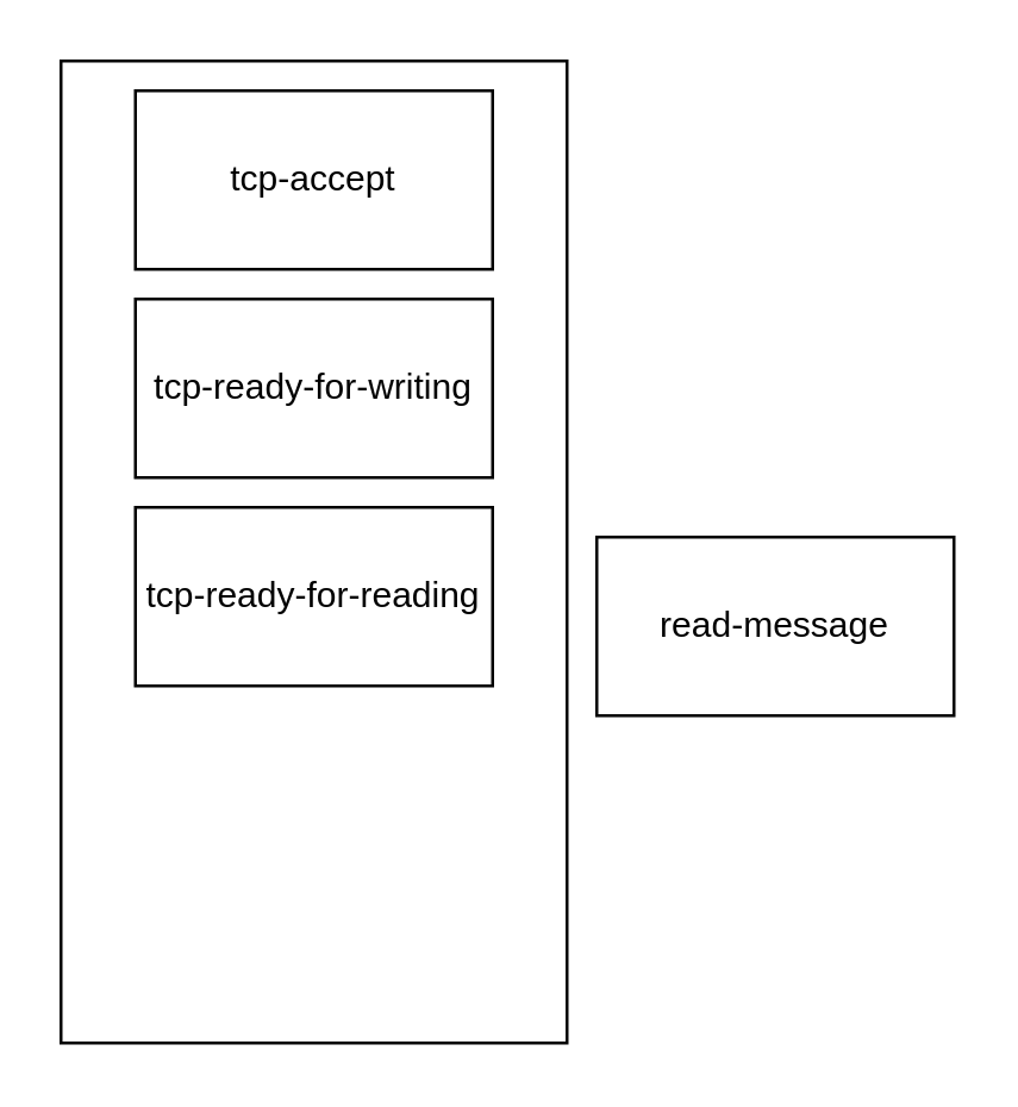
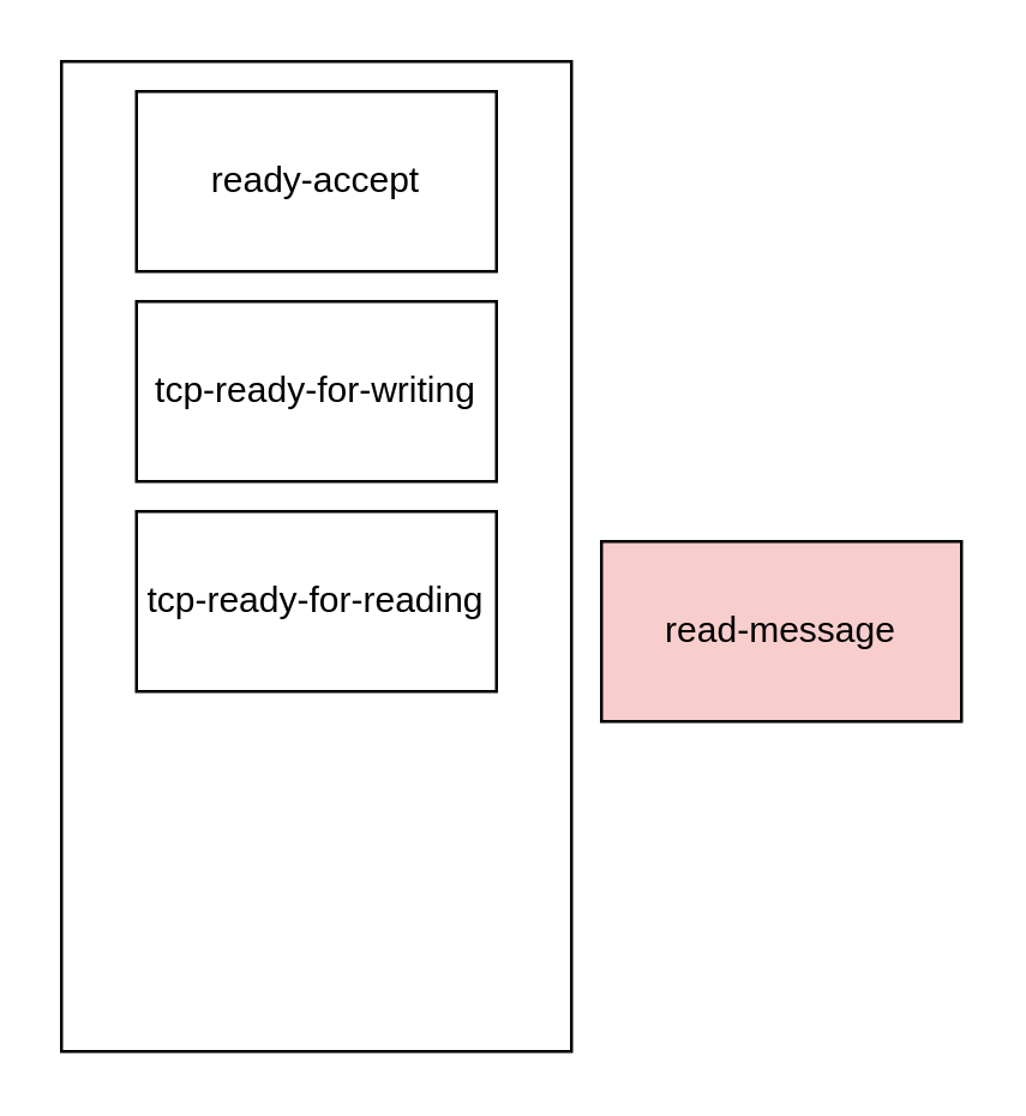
- <mxCell id="3" value="tcp-accept" style="rounded=0;whiteSpace=wrap;html=1;" vertex="1" parent="1"><mxGeometry x="45" y="30" width="120" height="60" as="geometry" /></mxCell>
+ <mxCell id="3" value="ready-accept" style="rounded=0;whiteSpace=wrap;html=1;" vertex="1" parent="1"><mxGeometry x="45" y="30" width="120" height="60" as="geometry" /></mxCell>
- <mxCell id="6" value="read-message" style="rounded=0;whiteSpace=wrap;html=1;" vertex="1" parent="1"><mxGeometry x="200" y="180" width="120" height="60" as="geometry" /></mxCell>
+ <mxCell id="6" value="read-message" style="rounded=0;whiteSpace=wrap;html=1;fillColor=#f8cecc;" vertex="1" parent="1"><mxGeometry x="200" y="180" width="120" height="60" as="geometry" /></mxCell>
